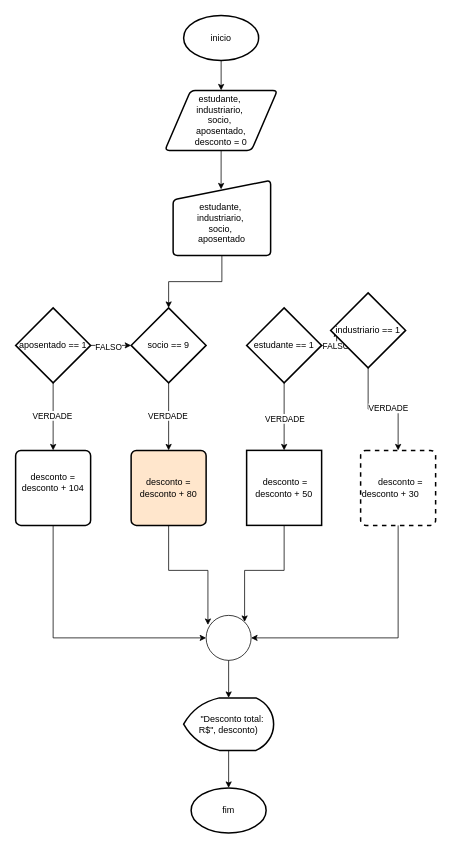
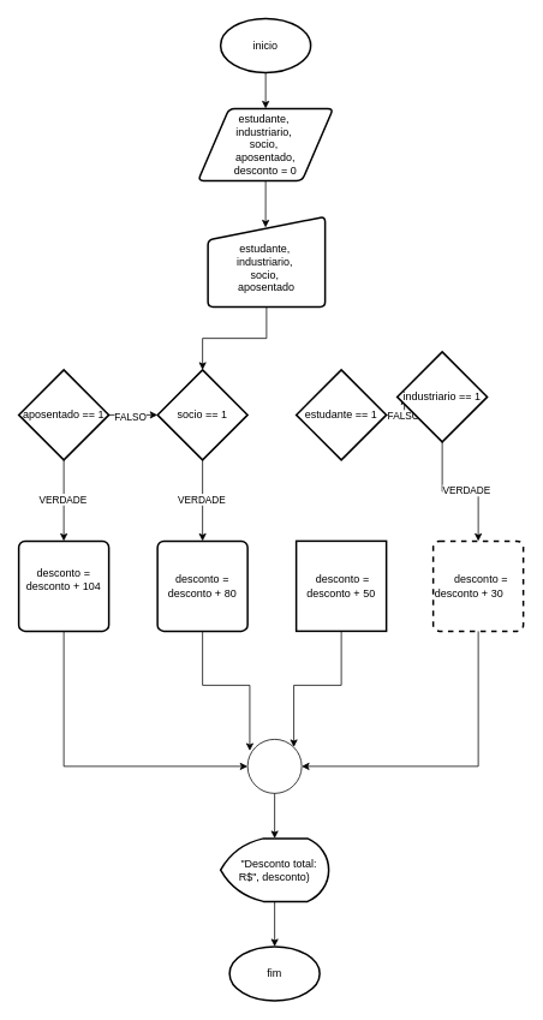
- <mxCell id="13" value="socio == 9" style="strokeWidth=2;html=1;shape=mxgraph.flowchart.decision;whiteSpace=wrap;" vertex="1" parent="1"><mxGeometry x="174" y="410" width="100" height="100" as="geometry" /></mxCell>
+ <mxCell id="13" value="socio == 1" style="strokeWidth=2;html=1;shape=mxgraph.flowchart.decision;whiteSpace=wrap;" vertex="1" parent="1"><mxGeometry x="174" y="410" width="100" height="100" as="geometry" /></mxCell>
- <mxCell id="18" value="" style="edgeStyle=orthogonalEdgeStyle;rounded=0;orthogonalLoop=1;jettySize=auto;html=1;" edge="1" parent="1" source="22" target="23"><mxGeometry relative="1" as="geometry" /></mxCell>
- <mxCell id="19" value="VERDADE" style="edgeLabel;html=1;align=center;verticalAlign=middle;resizable=0;points=[];" vertex="1" connectable="0" parent="18"><mxGeometry x="0.053" relative="1" as="geometry"><mxPoint as="offset" /></mxGeometry></mxCell>
- <mxCell id="17" value="&lt;div&gt;desconto = desconto + 80&lt;/div&gt;" style="rounded=1;whiteSpace=wrap;html=1;absoluteArcSize=1;arcSize=14;strokeWidth=2;fillColor=#ffe6cc;" vertex="1" parent="1"><mxGeometry x="174" y="600" width="100" height="100" as="geometry" /></mxCell>
+ <mxCell id="17" value="&lt;div&gt;desconto = desconto + 80&lt;/div&gt;" style="rounded=1;whiteSpace=wrap;html=1;absoluteArcSize=1;arcSize=14;strokeWidth=2;" vertex="1" parent="1"><mxGeometry x="174" y="600" width="100" height="100" as="geometry" /></mxCell>
